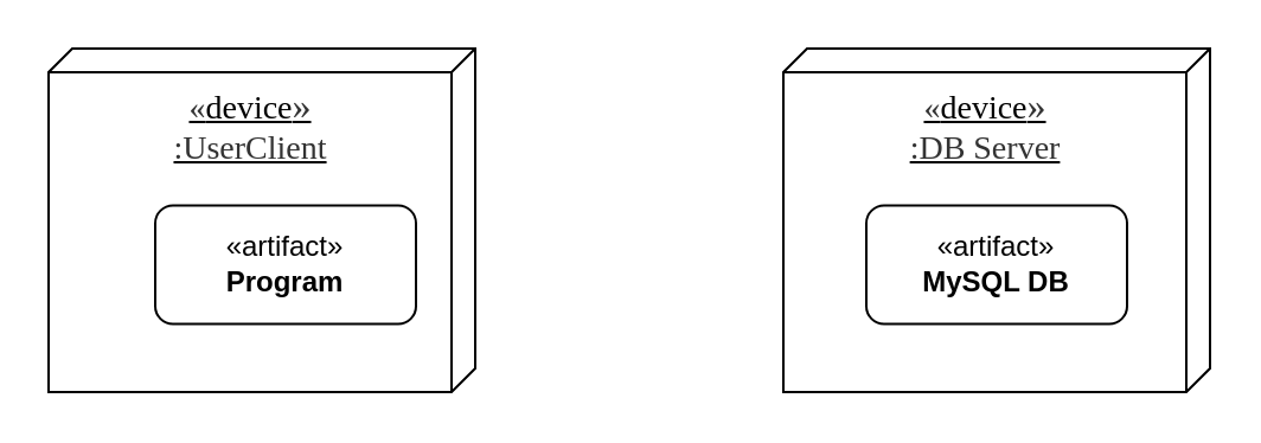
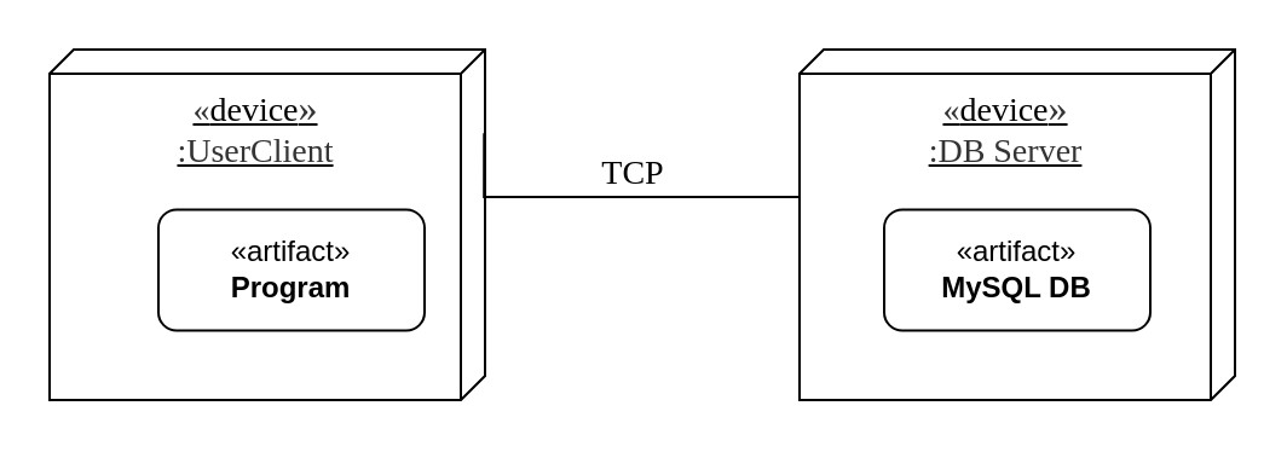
+ <mxCell id="4" style="edgeStyle=orthogonalEdgeStyle;rounded=0;orthogonalLoop=1;jettySize=auto;html=1;entryX=0.421;entryY=1;entryDx=0;entryDy=0;entryPerimeter=0;strokeWidth=1;endArrow=none;endFill=0;exitX=0.239;exitY=0.002;exitDx=0;exitDy=0;exitPerimeter=0;" parent="1" source="3" target="2" edge="1"><mxGeometry relative="1" as="geometry"><mxPoint x="71" y="92" as="sourcePoint" /><mxPoint x="430" y="60" as="targetPoint" /><Array as="points"><mxPoint x="200" y="81" /></Array></mxGeometry></mxCell>
+ <mxCell id="5" value="&lt;font face=&quot;Times New Roman&quot; style=&quot;font-size: 14px&quot;&gt;TCP&lt;/font&gt;" style="edgeLabel;html=1;align=center;verticalAlign=middle;resizable=0;points=[];" parent="4" vertex="1" connectable="0"><mxGeometry x="-0.145" y="-1" relative="1" as="geometry"><mxPoint x="20" y="-11" as="offset" /></mxGeometry></mxCell>
